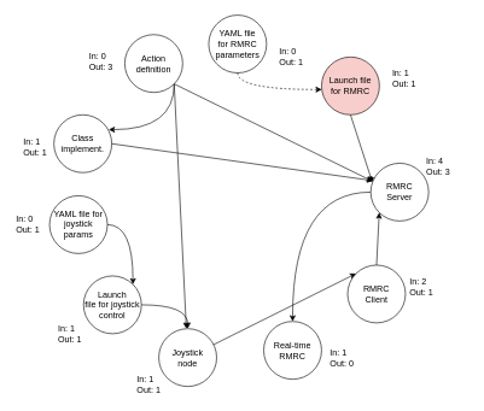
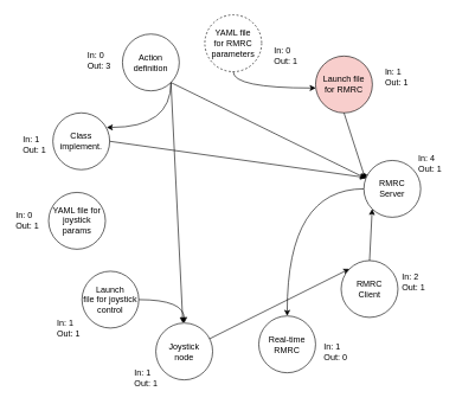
- <mxCell id="2" value="&lt;div&gt;YAML file&lt;/div&gt;&lt;div&gt;for RMRC&lt;/div&gt;&lt;div&gt;parameters&lt;br&gt;&lt;/div&gt;" style="ellipse;whiteSpace=wrap;html=1;aspect=fixed;" vertex="1" parent="1"><mxGeometry x="288" y="20" width="80" height="80" as="geometry" /></mxCell>
+ <mxCell id="2" value="&lt;div&gt;YAML file&lt;/div&gt;&lt;div&gt;for RMRC&lt;/div&gt;&lt;div&gt;parameters&lt;br&gt;&lt;/div&gt;" style="ellipse;whiteSpace=wrap;html=1;aspect=fixed;dashed=1;" vertex="1" parent="1"><mxGeometry x="288" y="20" width="80" height="80" as="geometry" /></mxCell>
- <mxCell id="13" style="edgeStyle=orthogonalEdgeStyle;rounded=0;orthogonalLoop=1;jettySize=auto;html=1;exitX=0.5;exitY=1;exitDx=0;exitDy=0;curved=1;dashed=1;" edge="1" parent="1" source="2" target="3"><mxGeometry relative="1" as="geometry"><mxPoint x="310" y="102" as="sourcePoint" /><mxPoint x="426" y="120" as="targetPoint" /><Array as="points"><mxPoint x="328" y="123" /></Array></mxGeometry></mxCell>
+ <mxCell id="13" style="edgeStyle=orthogonalEdgeStyle;rounded=0;orthogonalLoop=1;jettySize=auto;html=1;exitX=0.5;exitY=1;exitDx=0;exitDy=0;curved=1;" edge="1" parent="1" source="2" target="3"><mxGeometry relative="1" as="geometry"><mxPoint x="310" y="102" as="sourcePoint" /><mxPoint x="426" y="120" as="targetPoint" /><Array as="points"><mxPoint x="328" y="123" /></Array></mxGeometry></mxCell>
- <mxCell id="21" value="In: 4&lt;br&gt;Out: 3" style="text;html=1;align=left;verticalAlign=middle;whiteSpace=wrap;rounded=0;" vertex="1" parent="1"><mxGeometry x="587" y="214" width="60" height="30" as="geometry" /></mxCell>
+ <mxCell id="21" value="In: 4&lt;br&gt;Out: 1" style="text;html=1;align=left;verticalAlign=middle;whiteSpace=wrap;rounded=0;" vertex="1" parent="1"><mxGeometry x="587" y="214" width="60" height="30" as="geometry" /></mxCell>
- <mxCell id="26" style="edgeStyle=orthogonalEdgeStyle;rounded=0;orthogonalLoop=1;jettySize=auto;html=1;exitX=1;exitY=0.5;exitDx=0;exitDy=0;entryX=1;entryY=0;entryDx=0;entryDy=0;curved=1;" edge="1" parent="1" source="27" target="29"><mxGeometry relative="1" as="geometry" /></mxCell>
